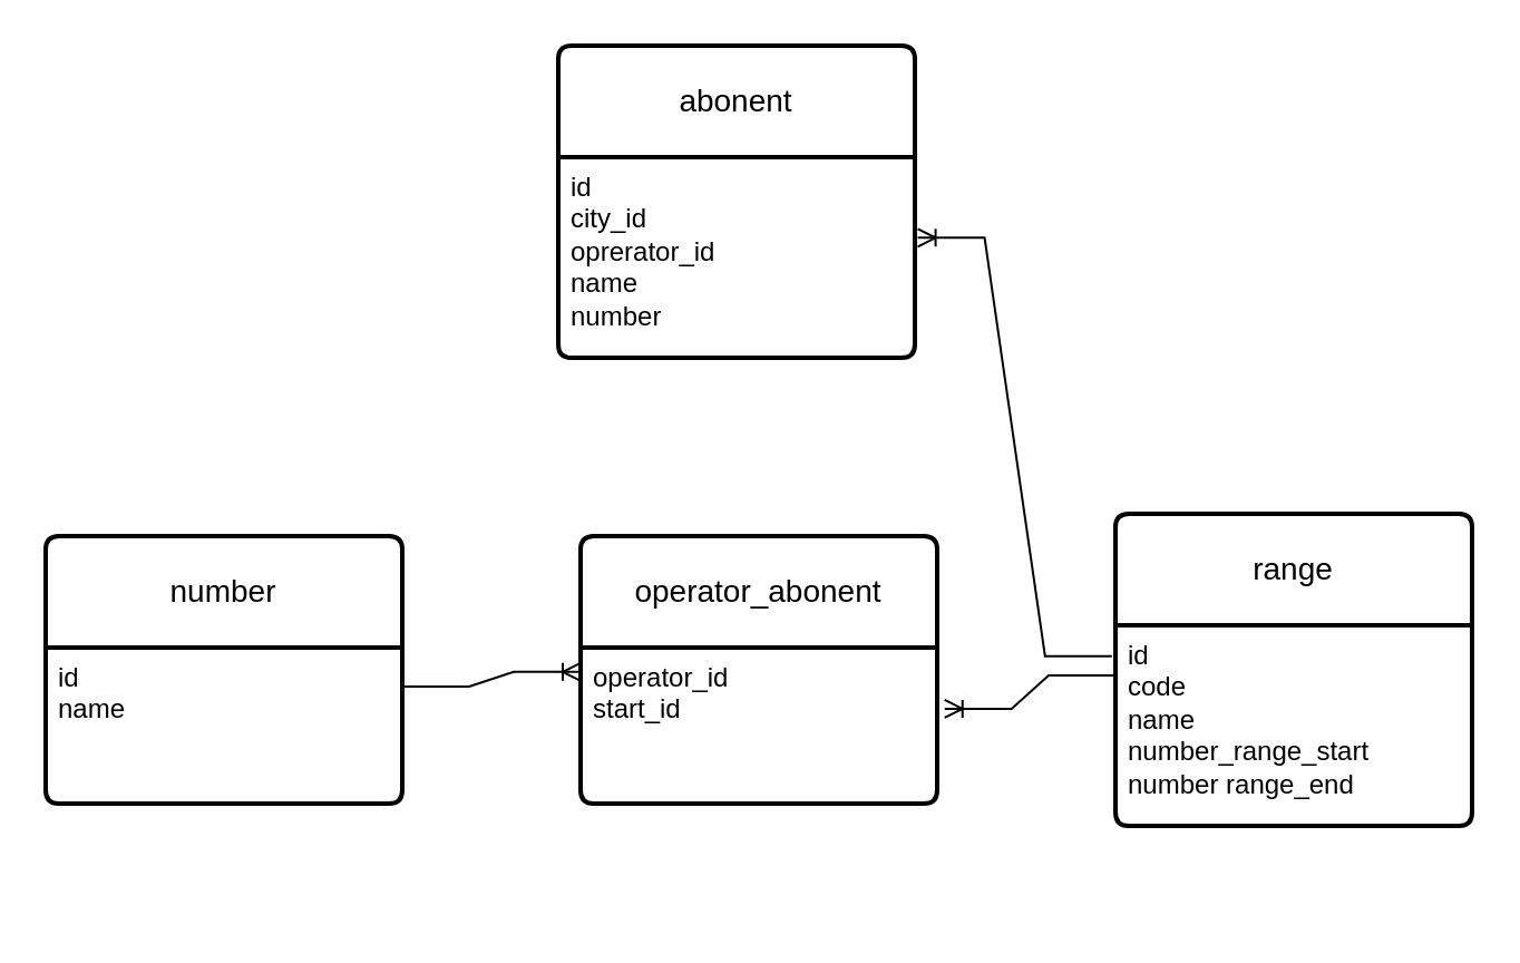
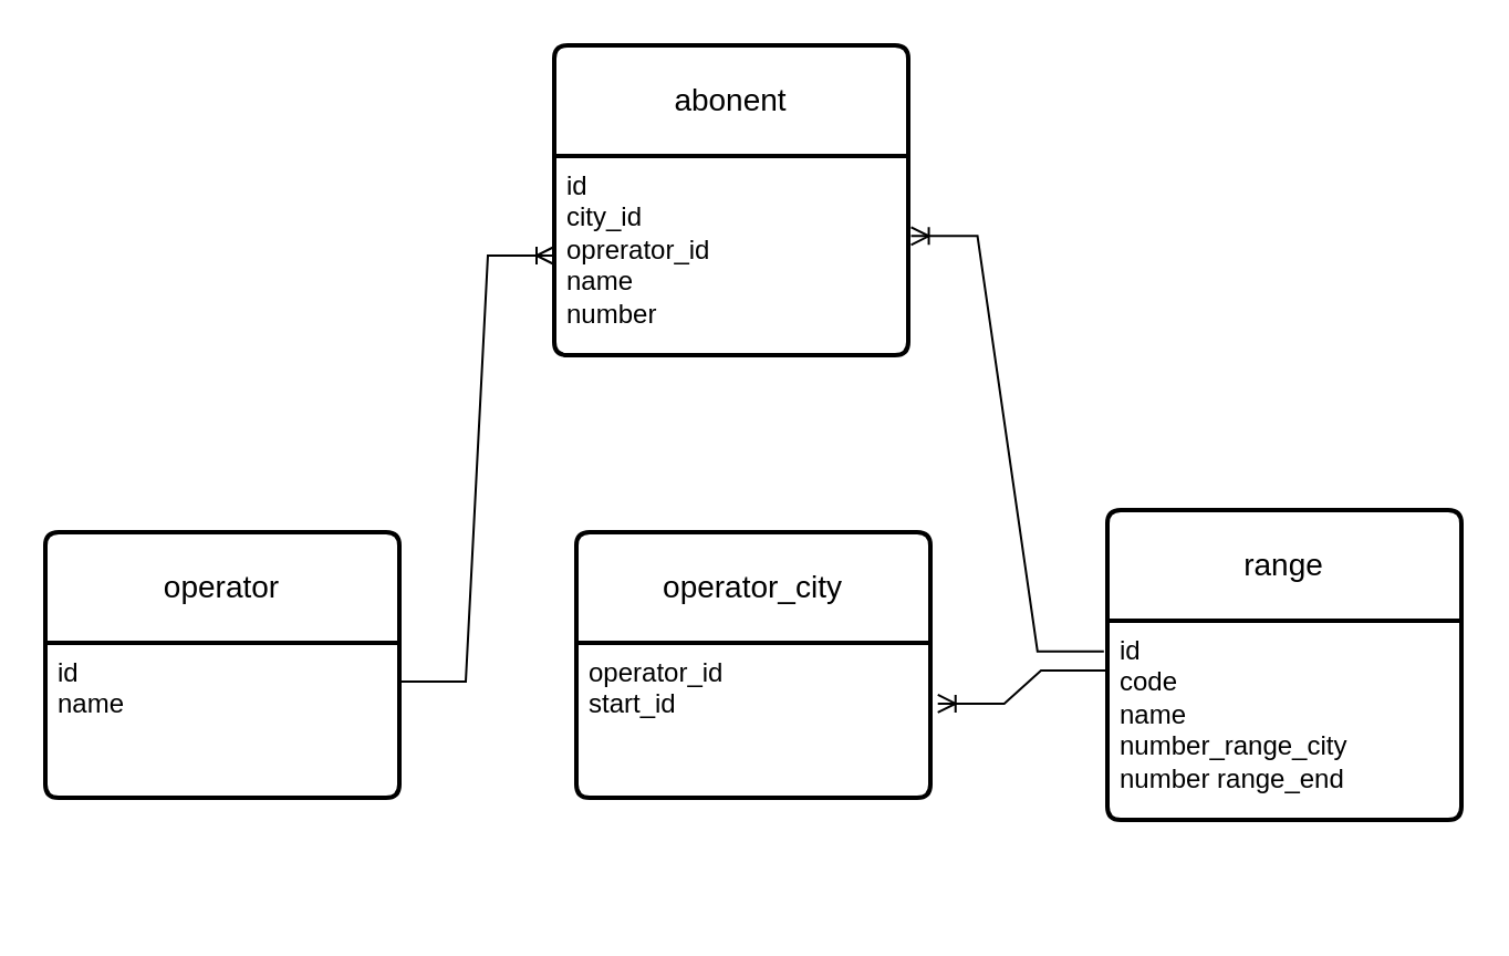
+ <mxCell id="13" value="" style="edgeStyle=entityRelationEdgeStyle;fontSize=12;html=1;endArrow=ERoneToMany;rounded=0;exitX=1;exitY=0.25;exitDx=0;exitDy=0;" edge="1" parent="1" source="8" target="3"><mxGeometry width="100" height="100" relative="1" as="geometry"><mxPoint x="310" y="330" as="sourcePoint" /><mxPoint x="410" y="230" as="targetPoint" /><Array as="points"><mxPoint x="190" y="290" /><mxPoint x="270" y="410" /><mxPoint x="210" y="210" /></Array></mxGeometry></mxCell>
- <mxCell id="7" value="number" style="swimlane;childLayout=stackLayout;horizontal=1;startSize=50;horizontalStack=0;rounded=1;fontSize=14;fontStyle=0;strokeWidth=2;resizeParent=0;resizeLast=1;shadow=0;dashed=0;align=center;arcSize=4;whiteSpace=wrap;html=1;" vertex="1" parent="1"><mxGeometry x="20" y="240" width="160" height="120" as="geometry" /></mxCell>
+ <mxCell id="7" value="operator" style="swimlane;childLayout=stackLayout;horizontal=1;startSize=50;horizontalStack=0;rounded=1;fontSize=14;fontStyle=0;strokeWidth=2;resizeParent=0;resizeLast=1;shadow=0;dashed=0;align=center;arcSize=4;whiteSpace=wrap;html=1;" vertex="1" parent="1"><mxGeometry x="20" y="240" width="160" height="120" as="geometry" /></mxCell>
- <mxCell id="9" value="operator_abonent" style="swimlane;childLayout=stackLayout;horizontal=1;startSize=50;horizontalStack=0;rounded=1;fontSize=14;fontStyle=0;strokeWidth=2;resizeParent=0;resizeLast=1;shadow=0;dashed=0;align=center;arcSize=4;whiteSpace=wrap;html=1;" vertex="1" parent="1"><mxGeometry x="260" y="240" width="160" height="120" as="geometry" /></mxCell>
+ <mxCell id="9" value="operator_city" style="swimlane;childLayout=stackLayout;horizontal=1;startSize=50;horizontalStack=0;rounded=1;fontSize=14;fontStyle=0;strokeWidth=2;resizeParent=0;resizeLast=1;shadow=0;dashed=0;align=center;arcSize=4;whiteSpace=wrap;html=1;" vertex="1" parent="1"><mxGeometry x="260" y="240" width="160" height="120" as="geometry" /></mxCell>
- <mxCell id="11" value="" style="edgeStyle=entityRelationEdgeStyle;fontSize=12;html=1;endArrow=ERoneToMany;rounded=0;exitX=1;exitY=0.25;exitDx=0;exitDy=0;entryX=0;entryY=0.156;entryDx=0;entryDy=0;entryPerimeter=0;" edge="1" parent="1" source="8" target="10"><mxGeometry width="100" height="100" relative="1" as="geometry"><mxPoint x="310" y="330" as="sourcePoint" /><mxPoint x="410" y="230" as="targetPoint" /></mxGeometry></mxCell>
- <mxCell id="5" value="id&lt;br&gt;code&lt;br&gt;name&lt;br&gt;number_range_start&lt;br&gt;number range_end" style="align=left;strokeColor=none;fillColor=none;spacingLeft=4;fontSize=12;verticalAlign=top;resizable=0;rotatable=0;part=1;html=1;" vertex="1" parent="4"><mxGeometry y="50" width="160" height="90" as="geometry" /></mxCell>
+ <mxCell id="5" value="id&lt;br&gt;code&lt;br&gt;name&lt;br&gt;number_range_city&lt;br&gt;number range_end" style="align=left;strokeColor=none;fillColor=none;spacingLeft=4;fontSize=12;verticalAlign=top;resizable=0;rotatable=0;part=1;html=1;" vertex="1" parent="4"><mxGeometry y="50" width="160" height="90" as="geometry" /></mxCell>
